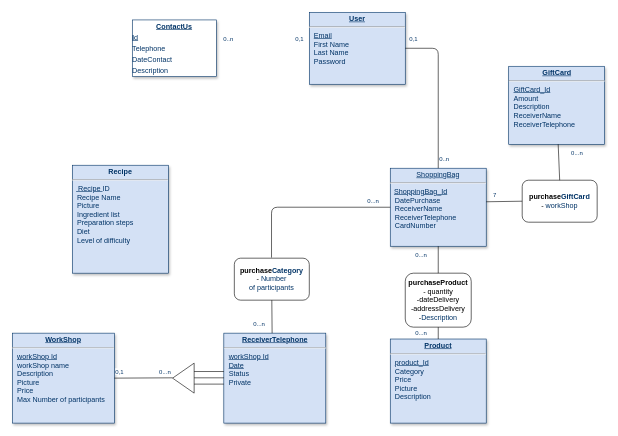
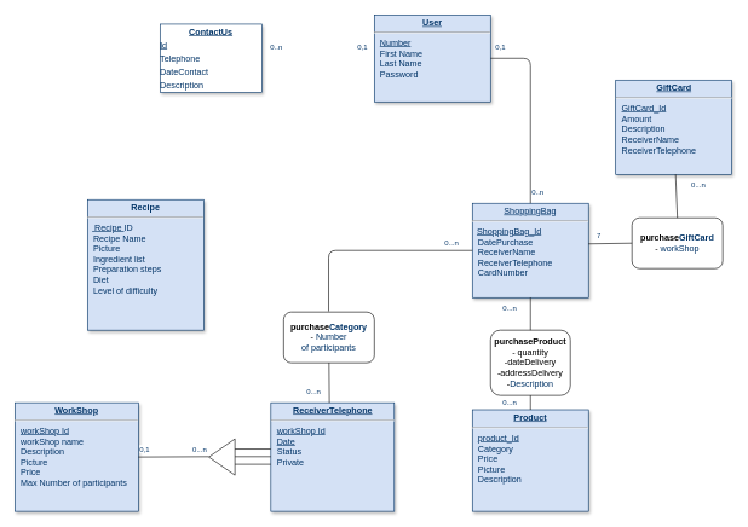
- <mxCell id="2" value="&lt;p style=&quot;margin: 0px ; margin-top: 4px ; text-align: center ; text-decoration: underline&quot;&gt;&lt;strong&gt;User&lt;/strong&gt;&lt;/p&gt;&lt;hr&gt;&lt;p style=&quot;margin: 0px ; margin-left: 8px&quot;&gt;&lt;u&gt;Email&lt;/u&gt;&lt;br&gt;First Name&amp;nbsp;&lt;/p&gt;&lt;p style=&quot;margin: 0px ; margin-left: 8px&quot;&gt;Last Name&lt;/p&gt;&lt;p style=&quot;margin: 0px ; margin-left: 8px&quot;&gt;Password&lt;/p&gt;&lt;p style=&quot;margin: 0px ; margin-left: 8px&quot;&gt;&lt;br&gt;&lt;/p&gt;" style="verticalAlign=top;align=left;overflow=fill;fontSize=12;fontFamily=Helvetica;html=1;strokeColor=#003366;shadow=1;fillColor=#D4E1F5;fontColor=#003366" parent="1" vertex="1"><mxGeometry x="515" y="20" width="160" height="120" as="geometry" /></mxCell>
+ <mxCell id="2" value="&lt;p style=&quot;margin: 0px ; margin-top: 4px ; text-align: center ; text-decoration: underline&quot;&gt;&lt;strong&gt;User&lt;/strong&gt;&lt;/p&gt;&lt;hr&gt;&lt;p style=&quot;margin: 0px ; margin-left: 8px&quot;&gt;&lt;u&gt;Number&lt;/u&gt;&lt;br&gt;First Name&amp;nbsp;&lt;/p&gt;&lt;p style=&quot;margin: 0px ; margin-left: 8px&quot;&gt;Last Name&lt;/p&gt;&lt;p style=&quot;margin: 0px ; margin-left: 8px&quot;&gt;Password&lt;/p&gt;&lt;p style=&quot;margin: 0px ; margin-left: 8px&quot;&gt;&lt;br&gt;&lt;/p&gt;" style="verticalAlign=top;align=left;overflow=fill;fontSize=12;fontFamily=Helvetica;html=1;strokeColor=#003366;shadow=1;fillColor=#D4E1F5;fontColor=#003366" parent="1" vertex="1"><mxGeometry x="515" y="20" width="160" height="120" as="geometry" /></mxCell>
